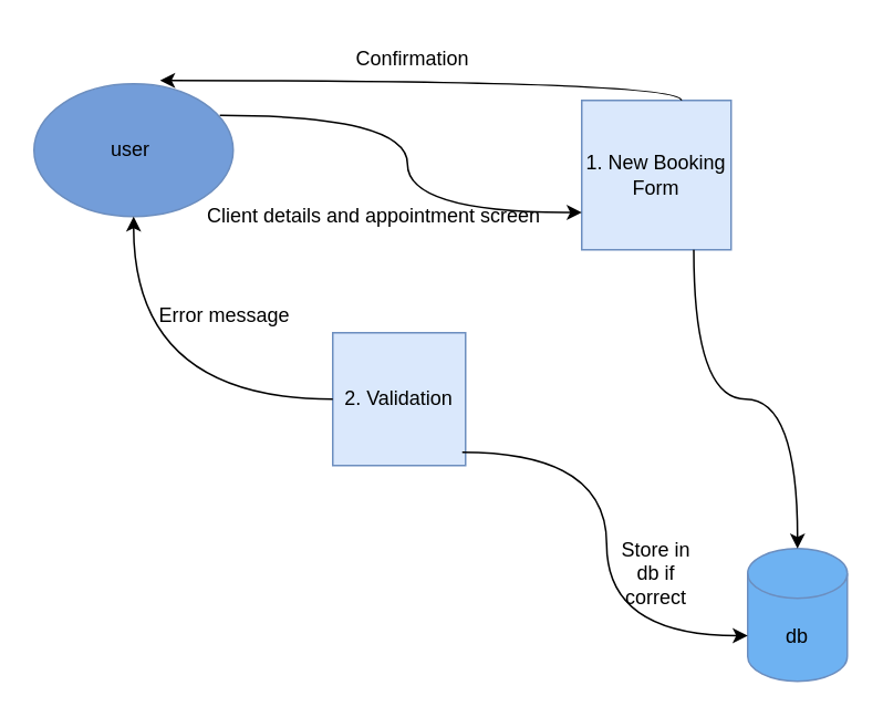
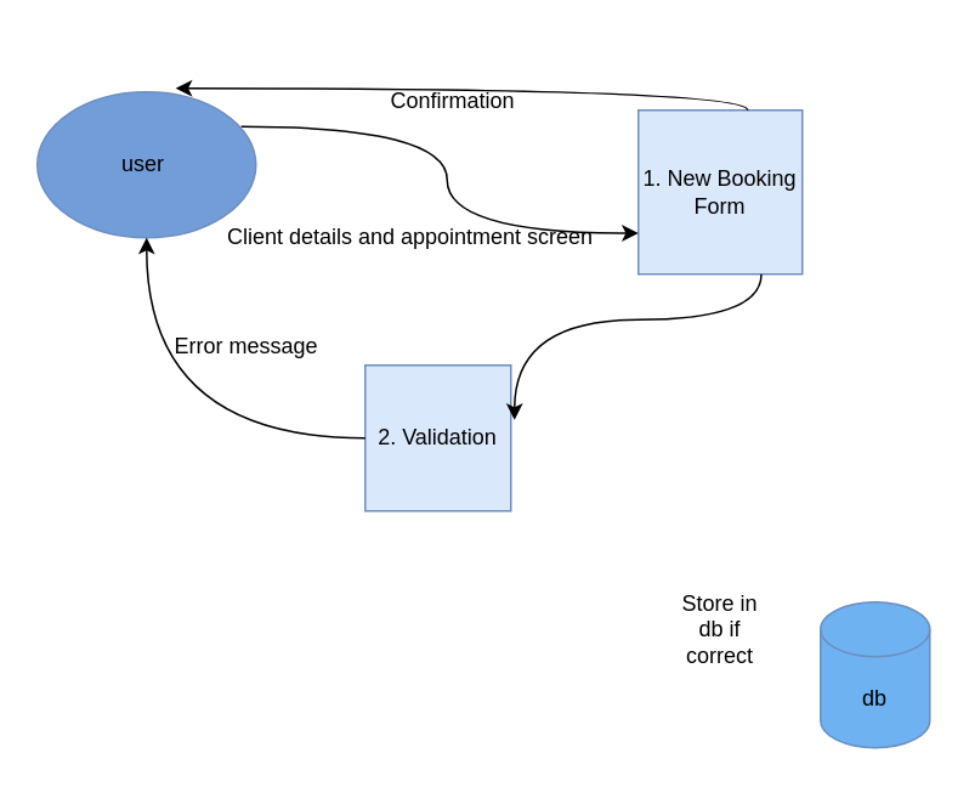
- <mxCell id="11" value="Confirmation&amp;nbsp;" style="text;html=1;align=center;verticalAlign=middle;whiteSpace=wrap;rounded=0;" parent="1" vertex="1"><mxGeometry x="220" y="20" width="60" height="30" as="geometry" /></mxCell>
+ <mxCell id="11" value="Confirmation&amp;nbsp;" style="text;html=1;align=center;verticalAlign=middle;whiteSpace=wrap;rounded=0;" parent="1" vertex="1"><mxGeometry x="220" y="40" width="60" height="30" as="geometry" /></mxCell>
- <mxCell id="7" value="" style="curved=1;endArrow=classic;html=1;rounded=0;exitX=0.75;exitY=1;exitDx=0;exitDy=0;edgeStyle=orthogonalEdgeStyle;" parent="1" source="2" target="4" edge="1"><mxGeometry width="50" height="50" relative="1" as="geometry"><mxPoint x="350" y="220" as="sourcePoint" /><mxPoint x="400" y="170" as="targetPoint" /></mxGeometry></mxCell>
+ <mxCell id="7" value="" style="curved=1;endArrow=classic;html=1;rounded=0;exitX=0.75;exitY=1;exitDx=0;exitDy=0;entryX=1.025;entryY=0.375;entryDx=0;entryDy=0;entryPerimeter=0;edgeStyle=orthogonalEdgeStyle;" parent="1" source="2" target="3" edge="1"><mxGeometry width="50" height="50" relative="1" as="geometry"><mxPoint x="350" y="220" as="sourcePoint" /><mxPoint x="400" y="170" as="targetPoint" /></mxGeometry></mxCell>
- <mxCell id="8" value="" style="endArrow=classic;html=1;rounded=0;entryX=0;entryY=0;entryDx=0;entryDy=52.5;entryPerimeter=0;exitX=0.975;exitY=0.9;exitDx=0;exitDy=0;exitPerimeter=0;edgeStyle=orthogonalEdgeStyle;elbow=vertical;curved=1;" parent="1" source="3" target="4" edge="1"><mxGeometry width="50" height="50" relative="1" as="geometry"><mxPoint x="310" y="290" as="sourcePoint" /><mxPoint x="360" y="240" as="targetPoint" /></mxGeometry></mxCell>
